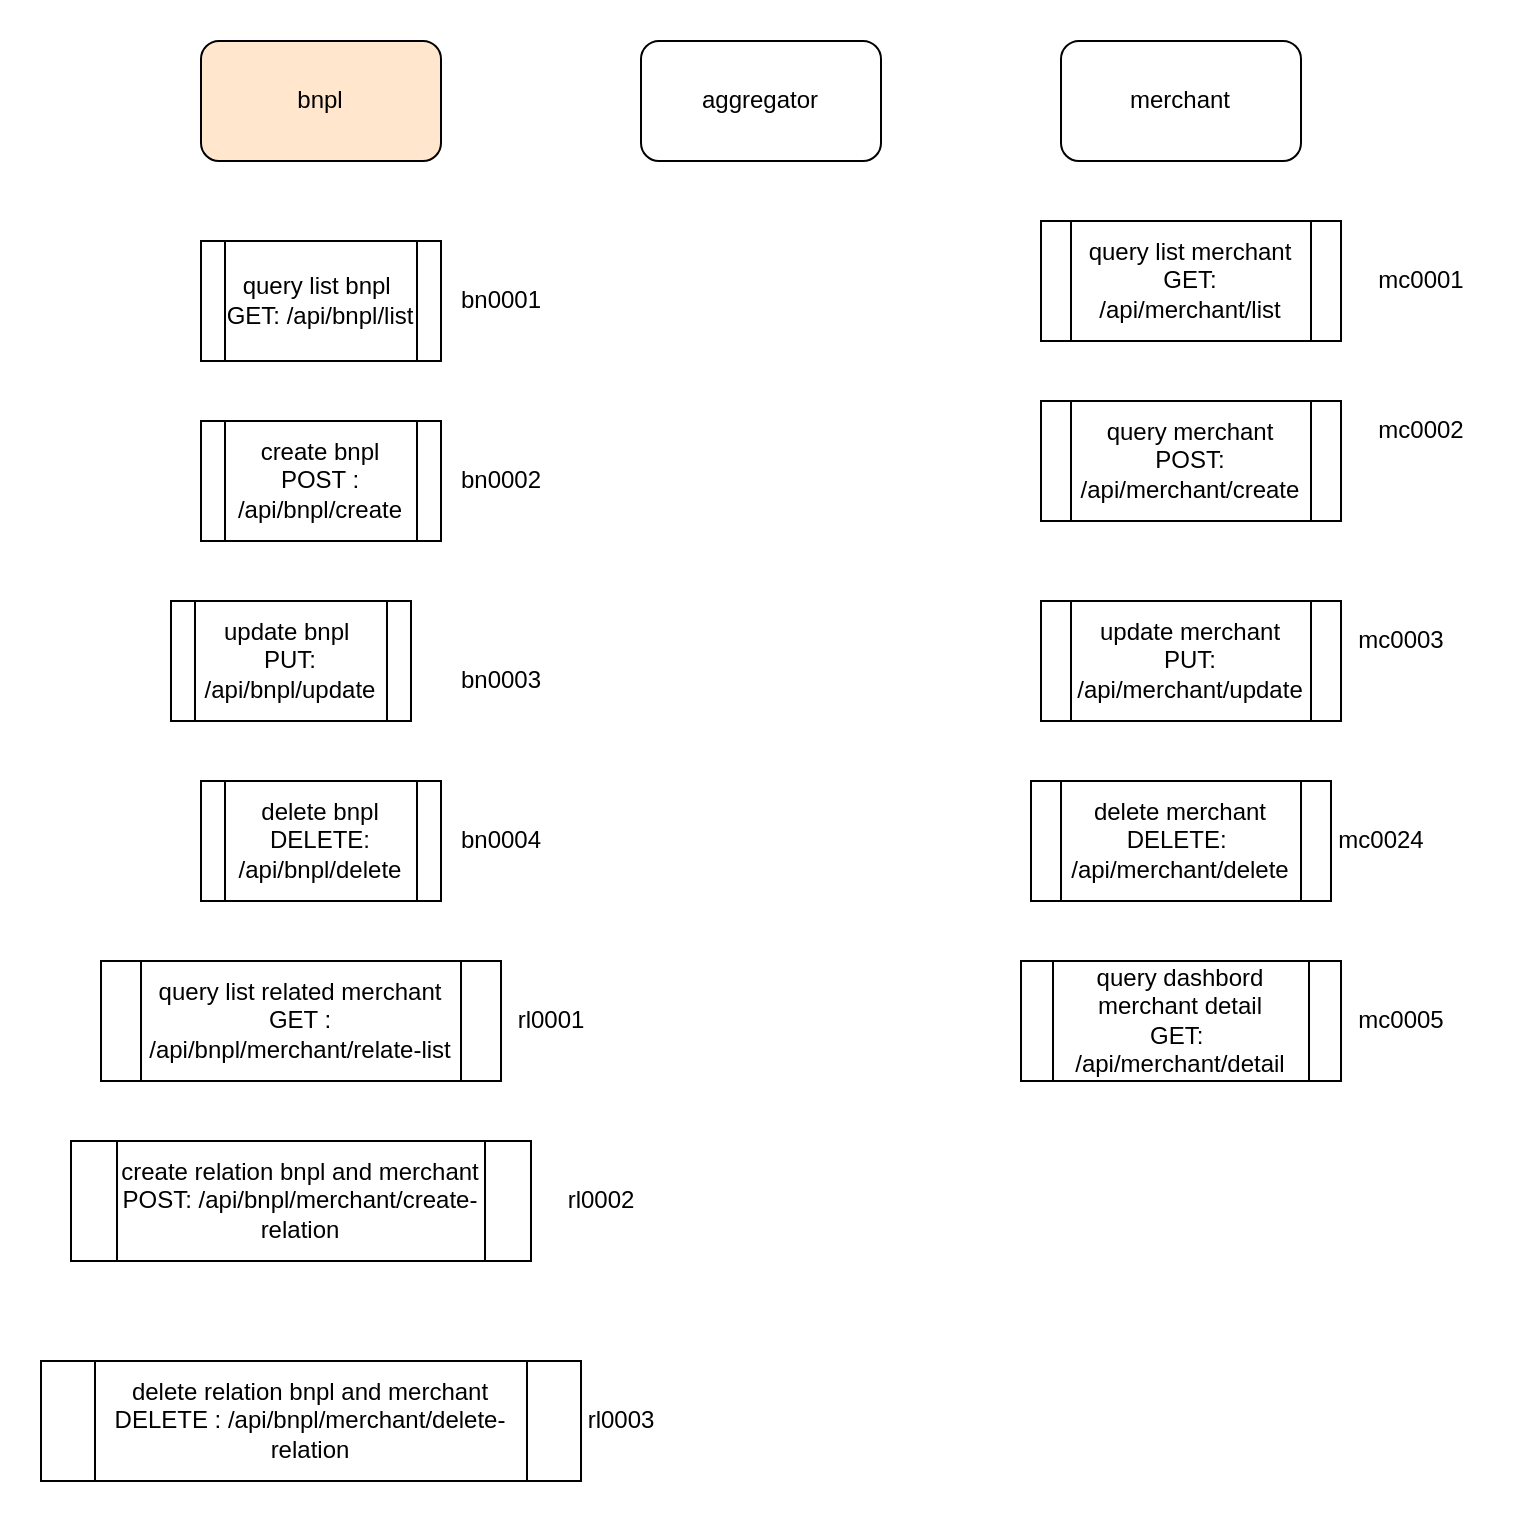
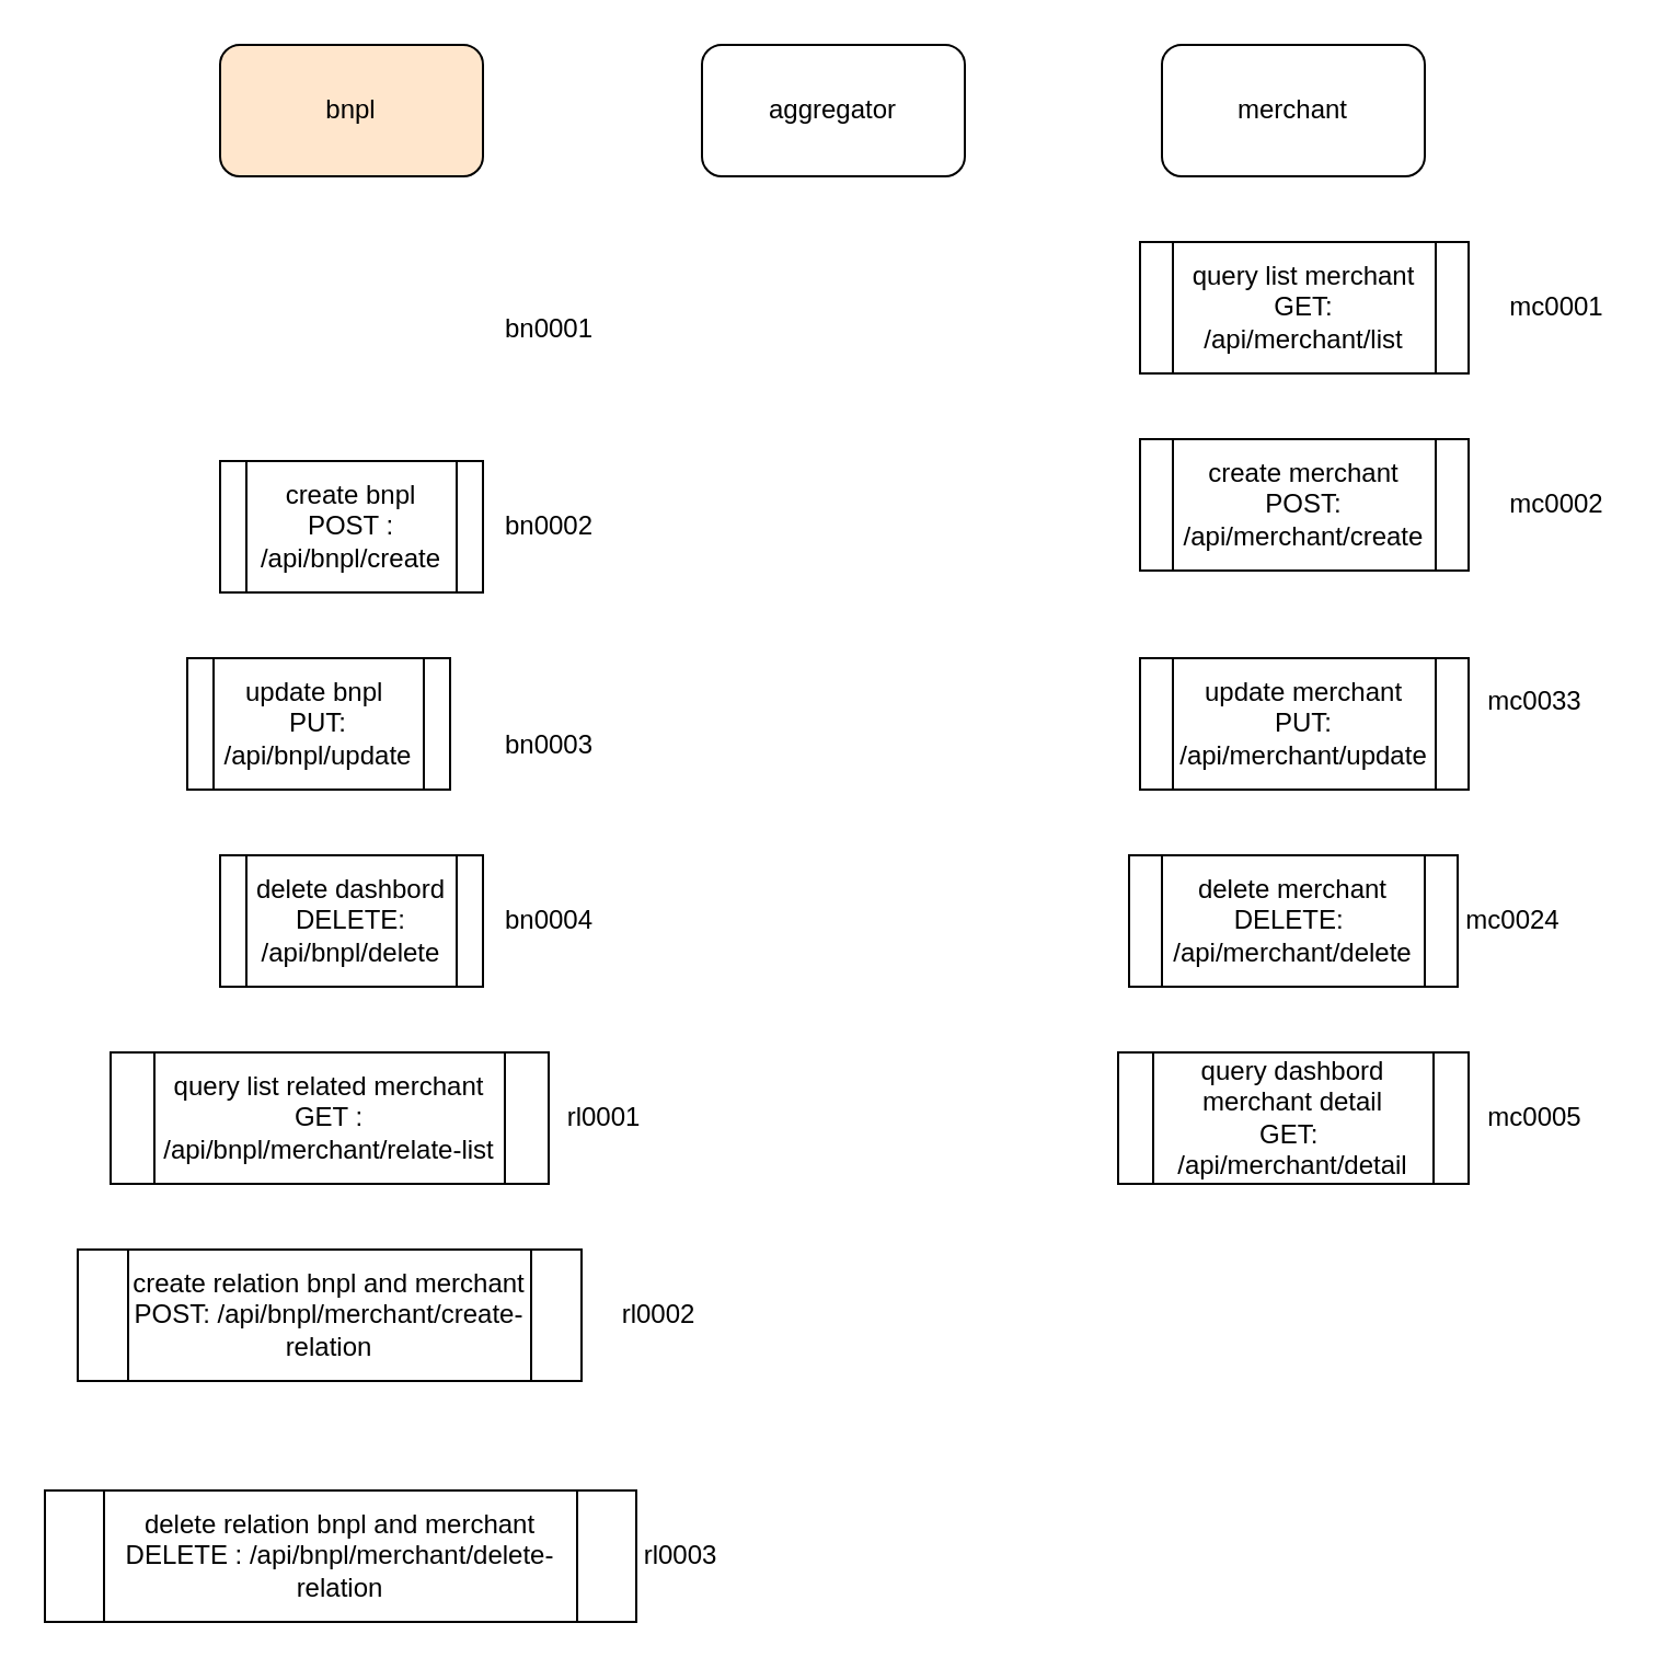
- <mxCell id="5" value="query list bnpl&amp;nbsp;&lt;br&gt;GET: /api/bnpl/list" style="shape=process;whiteSpace=wrap;html=1;backgroundOutline=1;" vertex="1" parent="1"><mxGeometry x="100" y="120" width="120" height="60" as="geometry" /></mxCell>
- <mxCell id="20" value="mc0002" style="text;html=1;align=center;verticalAlign=middle;resizable=0;points=[];autosize=1;strokeColor=none;fillColor=none;" vertex="1" parent="1"><mxGeometry x="680" y="205" width="60" height="20" as="geometry" /></mxCell>
+ <mxCell id="20" value="mc0002" style="text;html=1;align=center;verticalAlign=middle;resizable=0;points=[];autosize=1;strokeColor=none;fillColor=none;" vertex="1" parent="1"><mxGeometry x="680" y="220" width="60" height="20" as="geometry" /></mxCell>
- <mxCell id="13" value="query merchant&lt;br&gt;POST: /api/merchant/create" style="shape=process;whiteSpace=wrap;html=1;backgroundOutline=1;" vertex="1" parent="1"><mxGeometry x="520" y="200" width="150" height="60" as="geometry" /></mxCell>
+ <mxCell id="13" value="create merchant&lt;br&gt;POST: /api/merchant/create" style="shape=process;whiteSpace=wrap;html=1;backgroundOutline=1;" vertex="1" parent="1"><mxGeometry x="520" y="200" width="150" height="60" as="geometry" /></mxCell>
- <mxCell id="22" value="mc0003" style="text;html=1;align=center;verticalAlign=middle;resizable=0;points=[];autosize=1;strokeColor=none;fillColor=none;" vertex="1" parent="1"><mxGeometry x="670" y="310" width="60" height="20" as="geometry" /></mxCell>
+ <mxCell id="22" value="mc0033" style="text;html=1;align=center;verticalAlign=middle;resizable=0;points=[];autosize=1;strokeColor=none;fillColor=none;" vertex="1" parent="1"><mxGeometry x="670" y="310" width="60" height="20" as="geometry" /></mxCell>
- <mxCell id="8" value="delete bnpl&lt;br&gt;DELETE:&lt;br&gt;/api/bnpl/delete" style="shape=process;whiteSpace=wrap;html=1;backgroundOutline=1;" vertex="1" parent="1"><mxGeometry x="100" y="390" width="120" height="60" as="geometry" /></mxCell>
+ <mxCell id="8" value="delete dashbord&lt;br&gt;DELETE:&lt;br&gt;/api/bnpl/delete" style="shape=process;whiteSpace=wrap;html=1;backgroundOutline=1;" vertex="1" parent="1"><mxGeometry x="100" y="390" width="120" height="60" as="geometry" /></mxCell>
